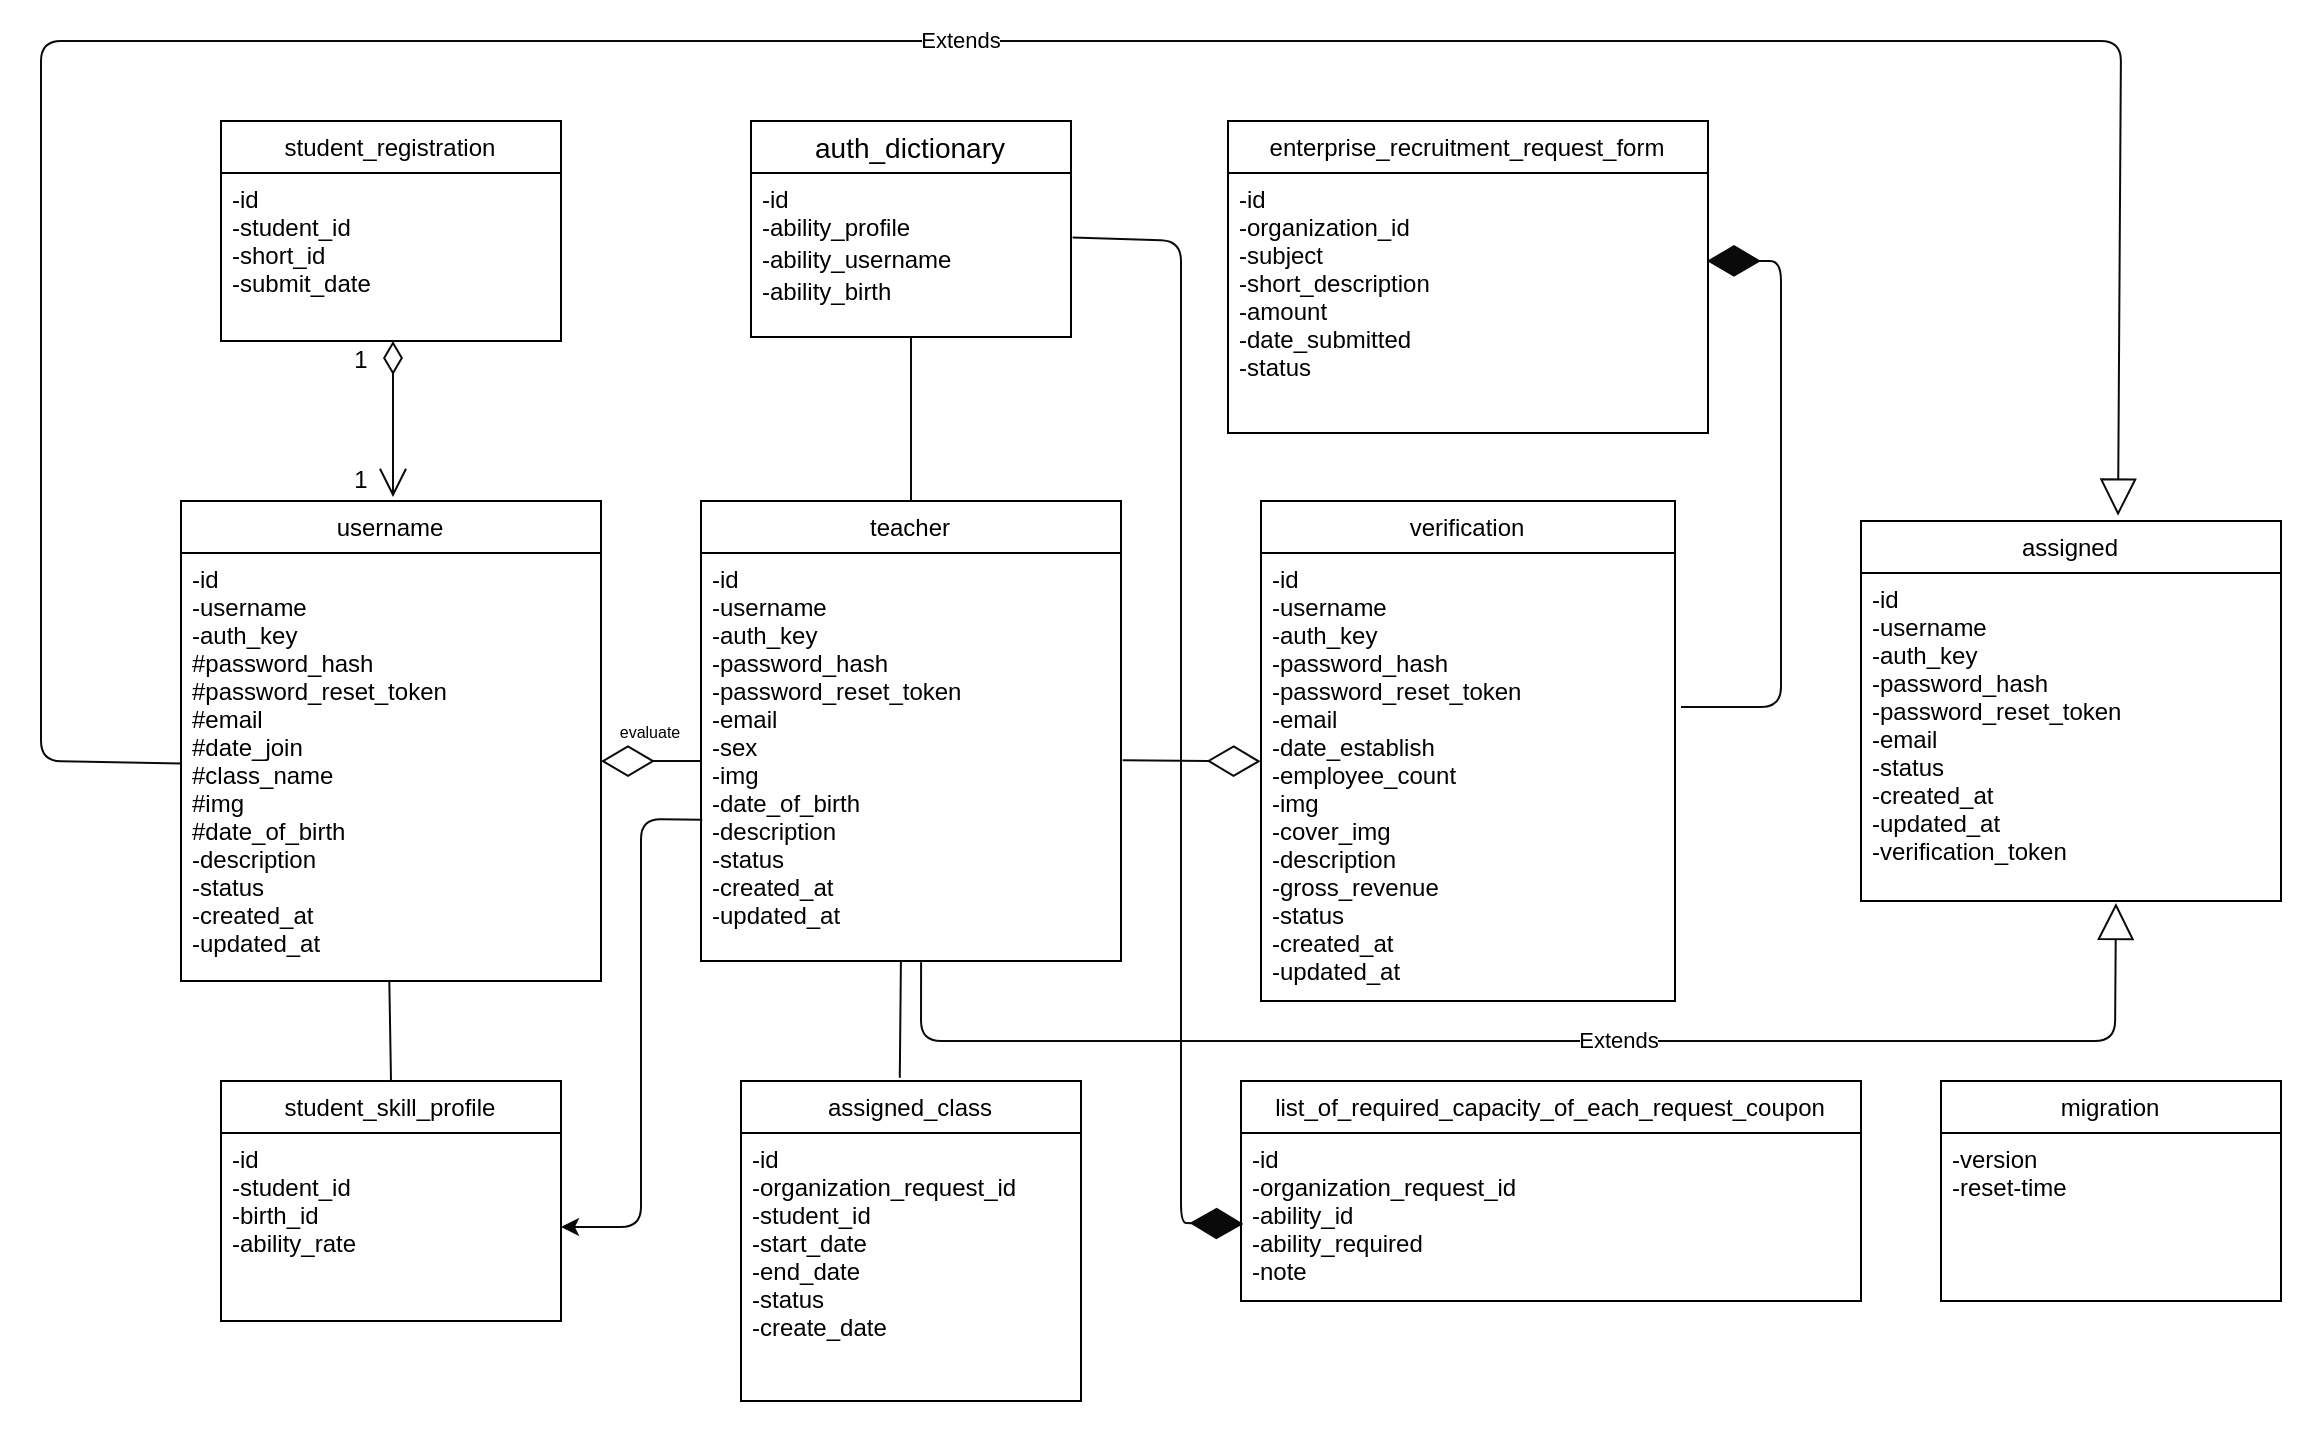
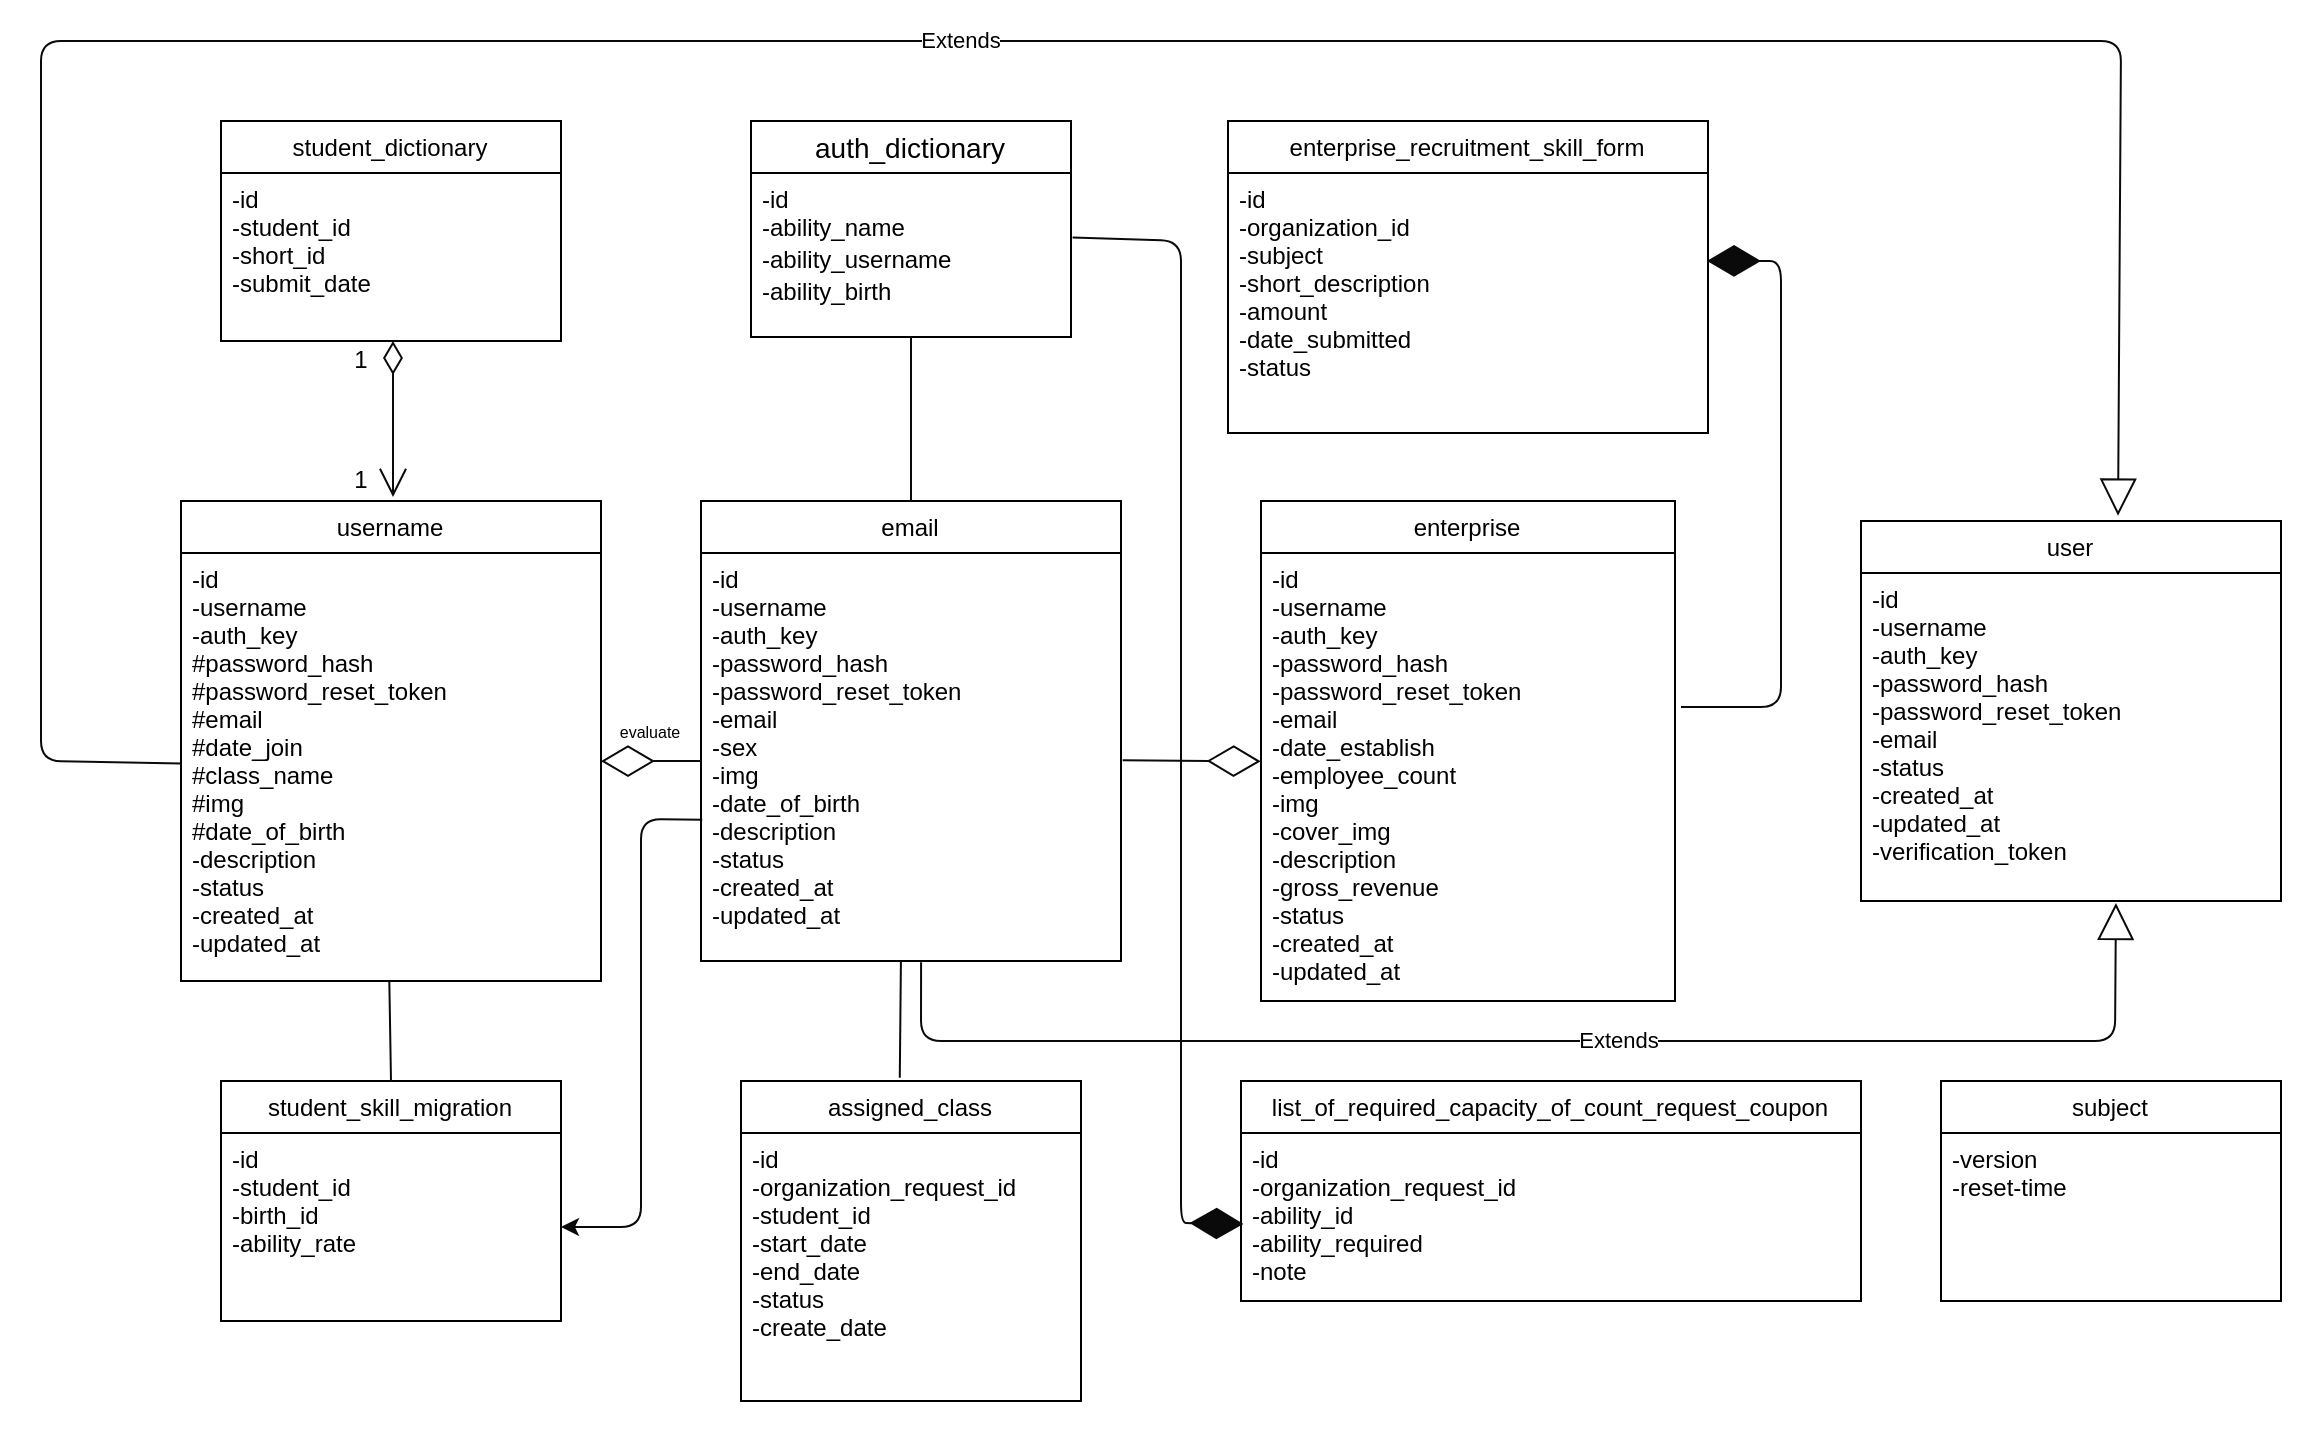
- <mxCell id="4" value="student_registration" style="swimlane;fontStyle=0;childLayout=stackLayout;horizontal=1;startSize=26;fillColor=none;horizontalStack=0;resizeParent=1;resizeParentMax=0;resizeLast=0;collapsible=1;marginBottom=0;" parent="1" vertex="1"><mxGeometry x="110" y="60" width="170" height="110" as="geometry" /></mxCell>
+ <mxCell id="4" value="student_dictionary" style="swimlane;fontStyle=0;childLayout=stackLayout;horizontal=1;startSize=26;fillColor=none;horizontalStack=0;resizeParent=1;resizeParentMax=0;resizeLast=0;collapsible=1;marginBottom=0;" parent="1" vertex="1"><mxGeometry x="110" y="60" width="170" height="110" as="geometry" /></mxCell>
- <mxCell id="11" value="enterprise_recruitment_request_form" style="swimlane;fontStyle=0;childLayout=stackLayout;horizontal=1;startSize=26;fillColor=none;horizontalStack=0;resizeParent=1;resizeParentMax=0;resizeLast=0;collapsible=1;marginBottom=0;" parent="1" vertex="1"><mxGeometry x="613.5" y="60" width="240" height="156" as="geometry" /></mxCell>
+ <mxCell id="11" value="enterprise_recruitment_skill_form" style="swimlane;fontStyle=0;childLayout=stackLayout;horizontal=1;startSize=26;fillColor=none;horizontalStack=0;resizeParent=1;resizeParentMax=0;resizeLast=0;collapsible=1;marginBottom=0;" parent="1" vertex="1"><mxGeometry x="613.5" y="60" width="240" height="156" as="geometry" /></mxCell>
- <mxCell id="27" value="-id&#10;-ability_profile&#10;" style="text;strokeColor=none;fillColor=none;spacingLeft=4;spacingRight=4;overflow=hidden;rotatable=0;points=[[0,0.5],[1,0.5]];portConstraint=eastwest;fontSize=12;" parent="26" vertex="1"><mxGeometry y="26" width="160" height="30" as="geometry" /></mxCell>
+ <mxCell id="27" value="-id&#10;-ability_name&#10;" style="text;strokeColor=none;fillColor=none;spacingLeft=4;spacingRight=4;overflow=hidden;rotatable=0;points=[[0,0.5],[1,0.5]];portConstraint=eastwest;fontSize=12;" parent="26" vertex="1"><mxGeometry y="26" width="160" height="30" as="geometry" /></mxCell>
- <mxCell id="24" value="teacher" style="swimlane;fontStyle=0;childLayout=stackLayout;horizontal=1;startSize=26;fillColor=none;horizontalStack=0;resizeParent=1;resizeParentMax=0;resizeLast=0;collapsible=1;marginBottom=0;" parent="1" vertex="1"><mxGeometry x="350" y="250" width="210" height="230" as="geometry" /></mxCell>
+ <mxCell id="24" value="email" style="swimlane;fontStyle=0;childLayout=stackLayout;horizontal=1;startSize=26;fillColor=none;horizontalStack=0;resizeParent=1;resizeParentMax=0;resizeLast=0;collapsible=1;marginBottom=0;" parent="1" vertex="1"><mxGeometry x="350" y="250" width="210" height="230" as="geometry" /></mxCell>
- <mxCell id="6" value="verification" style="swimlane;fontStyle=0;childLayout=stackLayout;horizontal=1;startSize=26;fillColor=none;horizontalStack=0;resizeParent=1;resizeParentMax=0;resizeLast=0;collapsible=1;marginBottom=0;" parent="1" vertex="1"><mxGeometry x="630" y="250" width="207" height="250" as="geometry" /></mxCell>
+ <mxCell id="6" value="enterprise" style="swimlane;fontStyle=0;childLayout=stackLayout;horizontal=1;startSize=26;fillColor=none;horizontalStack=0;resizeParent=1;resizeParentMax=0;resizeLast=0;collapsible=1;marginBottom=0;" parent="1" vertex="1"><mxGeometry x="630" y="250" width="207" height="250" as="geometry" /></mxCell>
- <mxCell id="13" value="assigned" style="swimlane;fontStyle=0;childLayout=stackLayout;horizontal=1;startSize=26;fillColor=none;horizontalStack=0;resizeParent=1;resizeParentMax=0;resizeLast=0;collapsible=1;marginBottom=0;" parent="1" vertex="1"><mxGeometry x="930" y="260" width="210" height="190" as="geometry" /></mxCell>
+ <mxCell id="13" value="user" style="swimlane;fontStyle=0;childLayout=stackLayout;horizontal=1;startSize=26;fillColor=none;horizontalStack=0;resizeParent=1;resizeParentMax=0;resizeLast=0;collapsible=1;marginBottom=0;" parent="1" vertex="1"><mxGeometry x="930" y="260" width="210" height="190" as="geometry" /></mxCell>
- <mxCell id="32" value="student_skill_profile" style="swimlane;fontStyle=0;childLayout=stackLayout;horizontal=1;startSize=26;fillColor=none;horizontalStack=0;resizeParent=1;resizeParentMax=0;resizeLast=0;collapsible=1;marginBottom=0;" parent="1" vertex="1"><mxGeometry x="110" y="540" width="170" height="120" as="geometry" /></mxCell>
+ <mxCell id="32" value="student_skill_migration" style="swimlane;fontStyle=0;childLayout=stackLayout;horizontal=1;startSize=26;fillColor=none;horizontalStack=0;resizeParent=1;resizeParentMax=0;resizeLast=0;collapsible=1;marginBottom=0;" parent="1" vertex="1"><mxGeometry x="110" y="540" width="170" height="120" as="geometry" /></mxCell>
- <mxCell id="9" value="list_of_required_capacity_of_each_request_coupon" style="swimlane;fontStyle=0;childLayout=stackLayout;horizontal=1;startSize=26;fillColor=none;horizontalStack=0;resizeParent=1;resizeParentMax=0;resizeLast=0;collapsible=1;marginBottom=0;" parent="1" vertex="1"><mxGeometry x="620" y="540" width="310" height="110" as="geometry" /></mxCell>
+ <mxCell id="9" value="list_of_required_capacity_of_count_request_coupon" style="swimlane;fontStyle=0;childLayout=stackLayout;horizontal=1;startSize=26;fillColor=none;horizontalStack=0;resizeParent=1;resizeParentMax=0;resizeLast=0;collapsible=1;marginBottom=0;" parent="1" vertex="1"><mxGeometry x="620" y="540" width="310" height="110" as="geometry" /></mxCell>
- <mxCell id="17" value="migration" style="swimlane;fontStyle=0;childLayout=stackLayout;horizontal=1;startSize=26;fillColor=none;horizontalStack=0;resizeParent=1;resizeParentMax=0;resizeLast=0;collapsible=1;marginBottom=0;" parent="1" vertex="1"><mxGeometry x="970" y="540" width="170" height="110" as="geometry" /></mxCell>
+ <mxCell id="17" value="subject" style="swimlane;fontStyle=0;childLayout=stackLayout;horizontal=1;startSize=26;fillColor=none;horizontalStack=0;resizeParent=1;resizeParentMax=0;resizeLast=0;collapsible=1;marginBottom=0;" parent="1" vertex="1"><mxGeometry x="970" y="540" width="170" height="110" as="geometry" /></mxCell>
